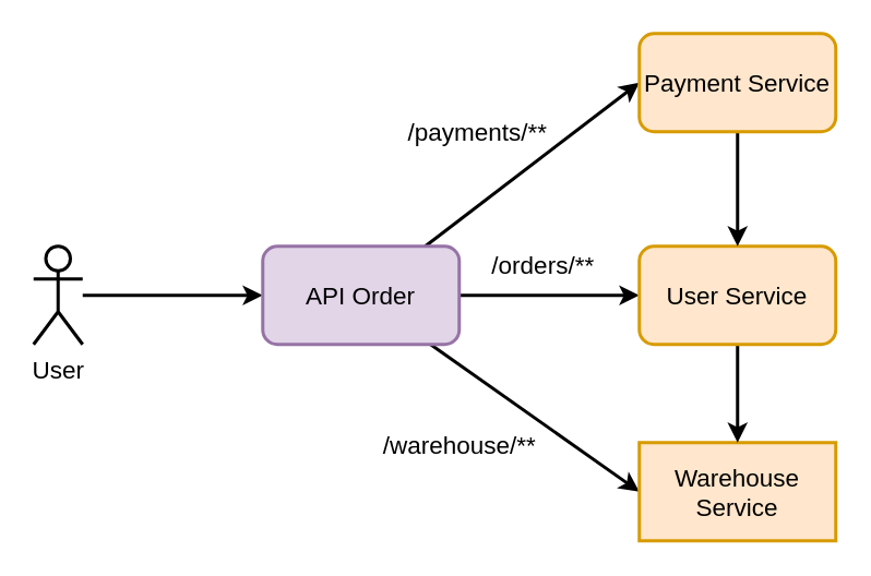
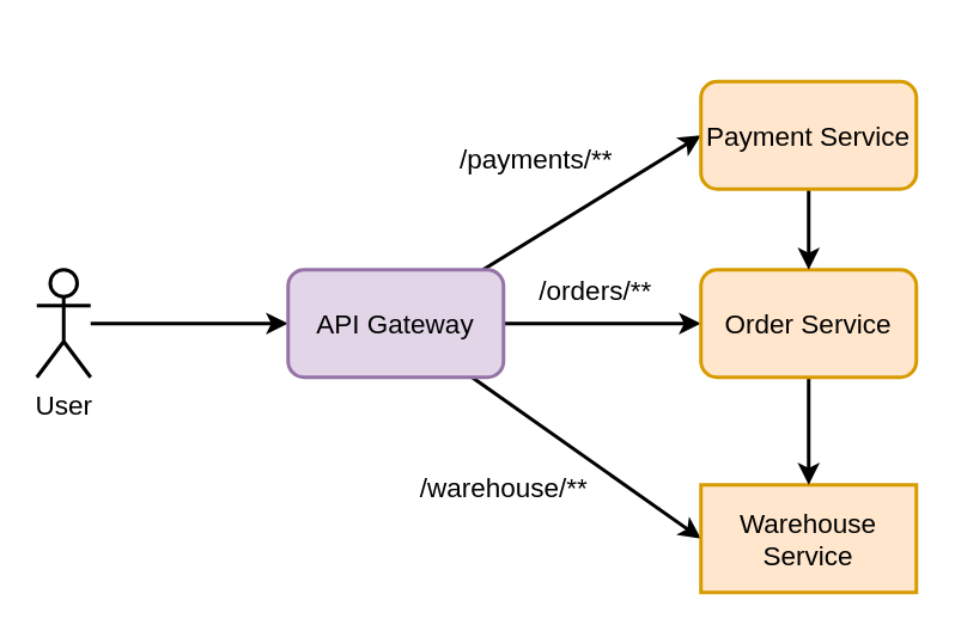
- <mxCell id="15" value="Payment Service" style="rounded=1;whiteSpace=wrap;html=1;fontSize=15;strokeWidth=2;fillColor=#ffe6cc;strokeColor=#d79b00;" vertex="1" parent="1"><mxGeometry x="390" y="20" width="120" height="60" as="geometry" /></mxCell>
+ <mxCell id="15" value="Payment Service" style="rounded=1;whiteSpace=wrap;html=1;fontSize=15;strokeWidth=2;fillColor=#ffe6cc;strokeColor=#d79b00;" vertex="1" parent="1"><mxGeometry x="390" y="45" width="120" height="60" as="geometry" /></mxCell>
- <mxCell id="10" value="API Order" style="rounded=1;whiteSpace=wrap;html=1;fontSize=15;strokeWidth=2;fillColor=#e1d5e7;strokeColor=#9673a6;" vertex="1" parent="1"><mxGeometry x="160" y="150" width="120" height="60" as="geometry" /></mxCell>
+ <mxCell id="10" value="API Gateway" style="rounded=1;whiteSpace=wrap;html=1;fontSize=15;strokeWidth=2;fillColor=#e1d5e7;strokeColor=#9673a6;" vertex="1" parent="1"><mxGeometry x="160" y="150" width="120" height="60" as="geometry" /></mxCell>
- <mxCell id="13" value="User Service" style="rounded=1;whiteSpace=wrap;html=1;fontSize=15;strokeWidth=2;fillColor=#ffe6cc;strokeColor=#d79b00;" vertex="1" parent="1"><mxGeometry x="390" y="150" width="120" height="60" as="geometry" /></mxCell>
+ <mxCell id="13" value="Order Service" style="rounded=1;whiteSpace=wrap;html=1;fontSize=15;strokeWidth=2;fillColor=#ffe6cc;strokeColor=#d79b00;" vertex="1" parent="1"><mxGeometry x="390" y="150" width="120" height="60" as="geometry" /></mxCell>
